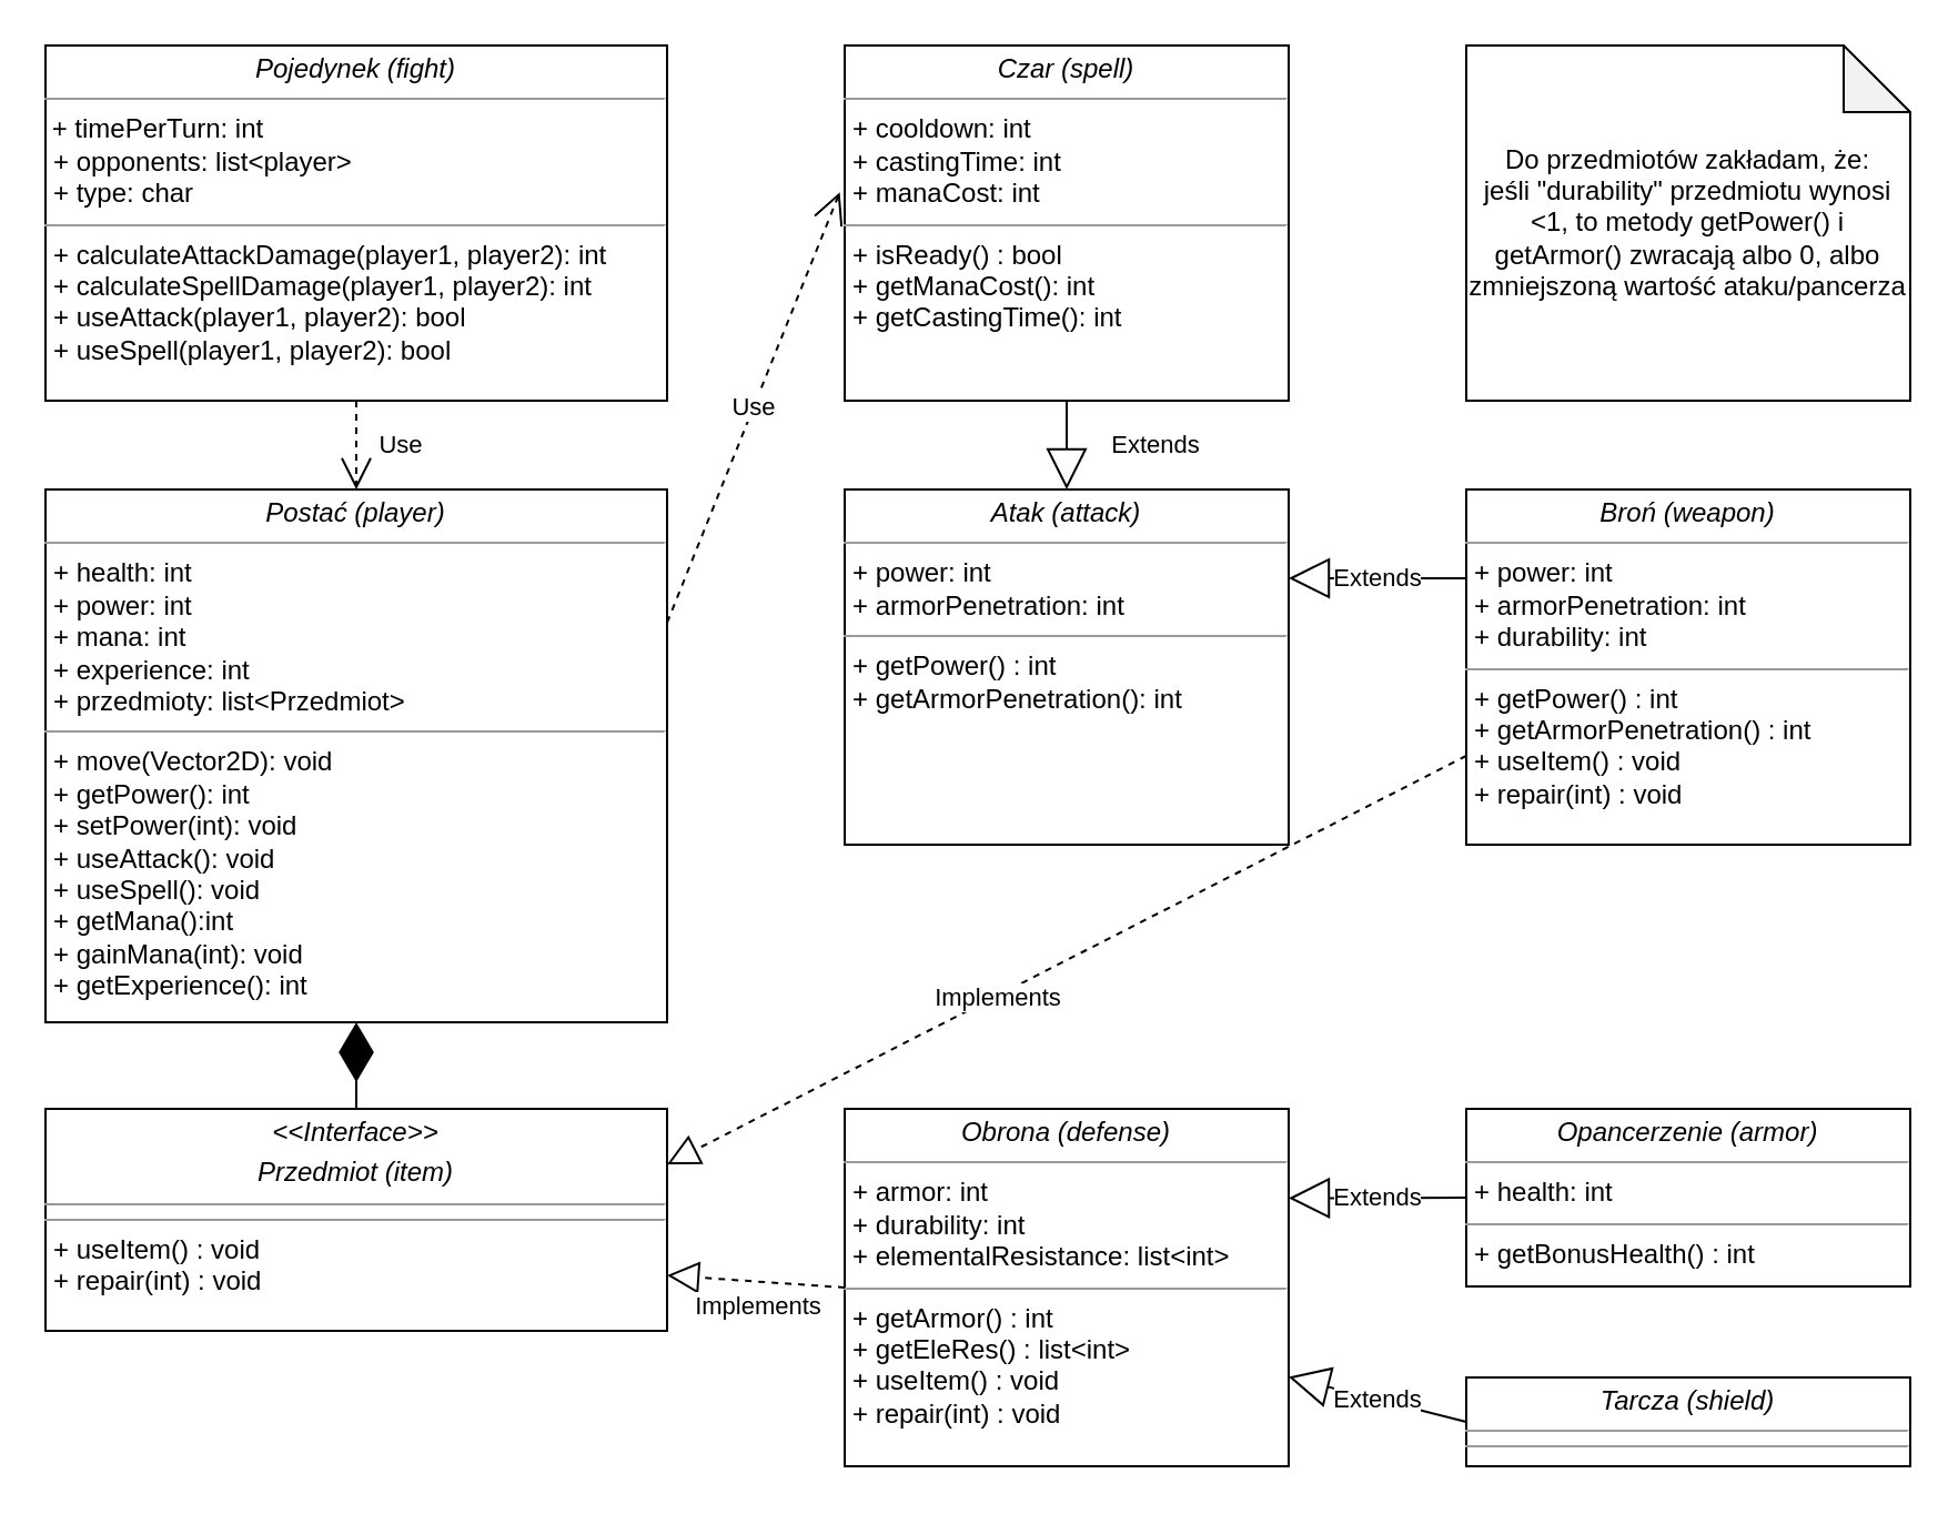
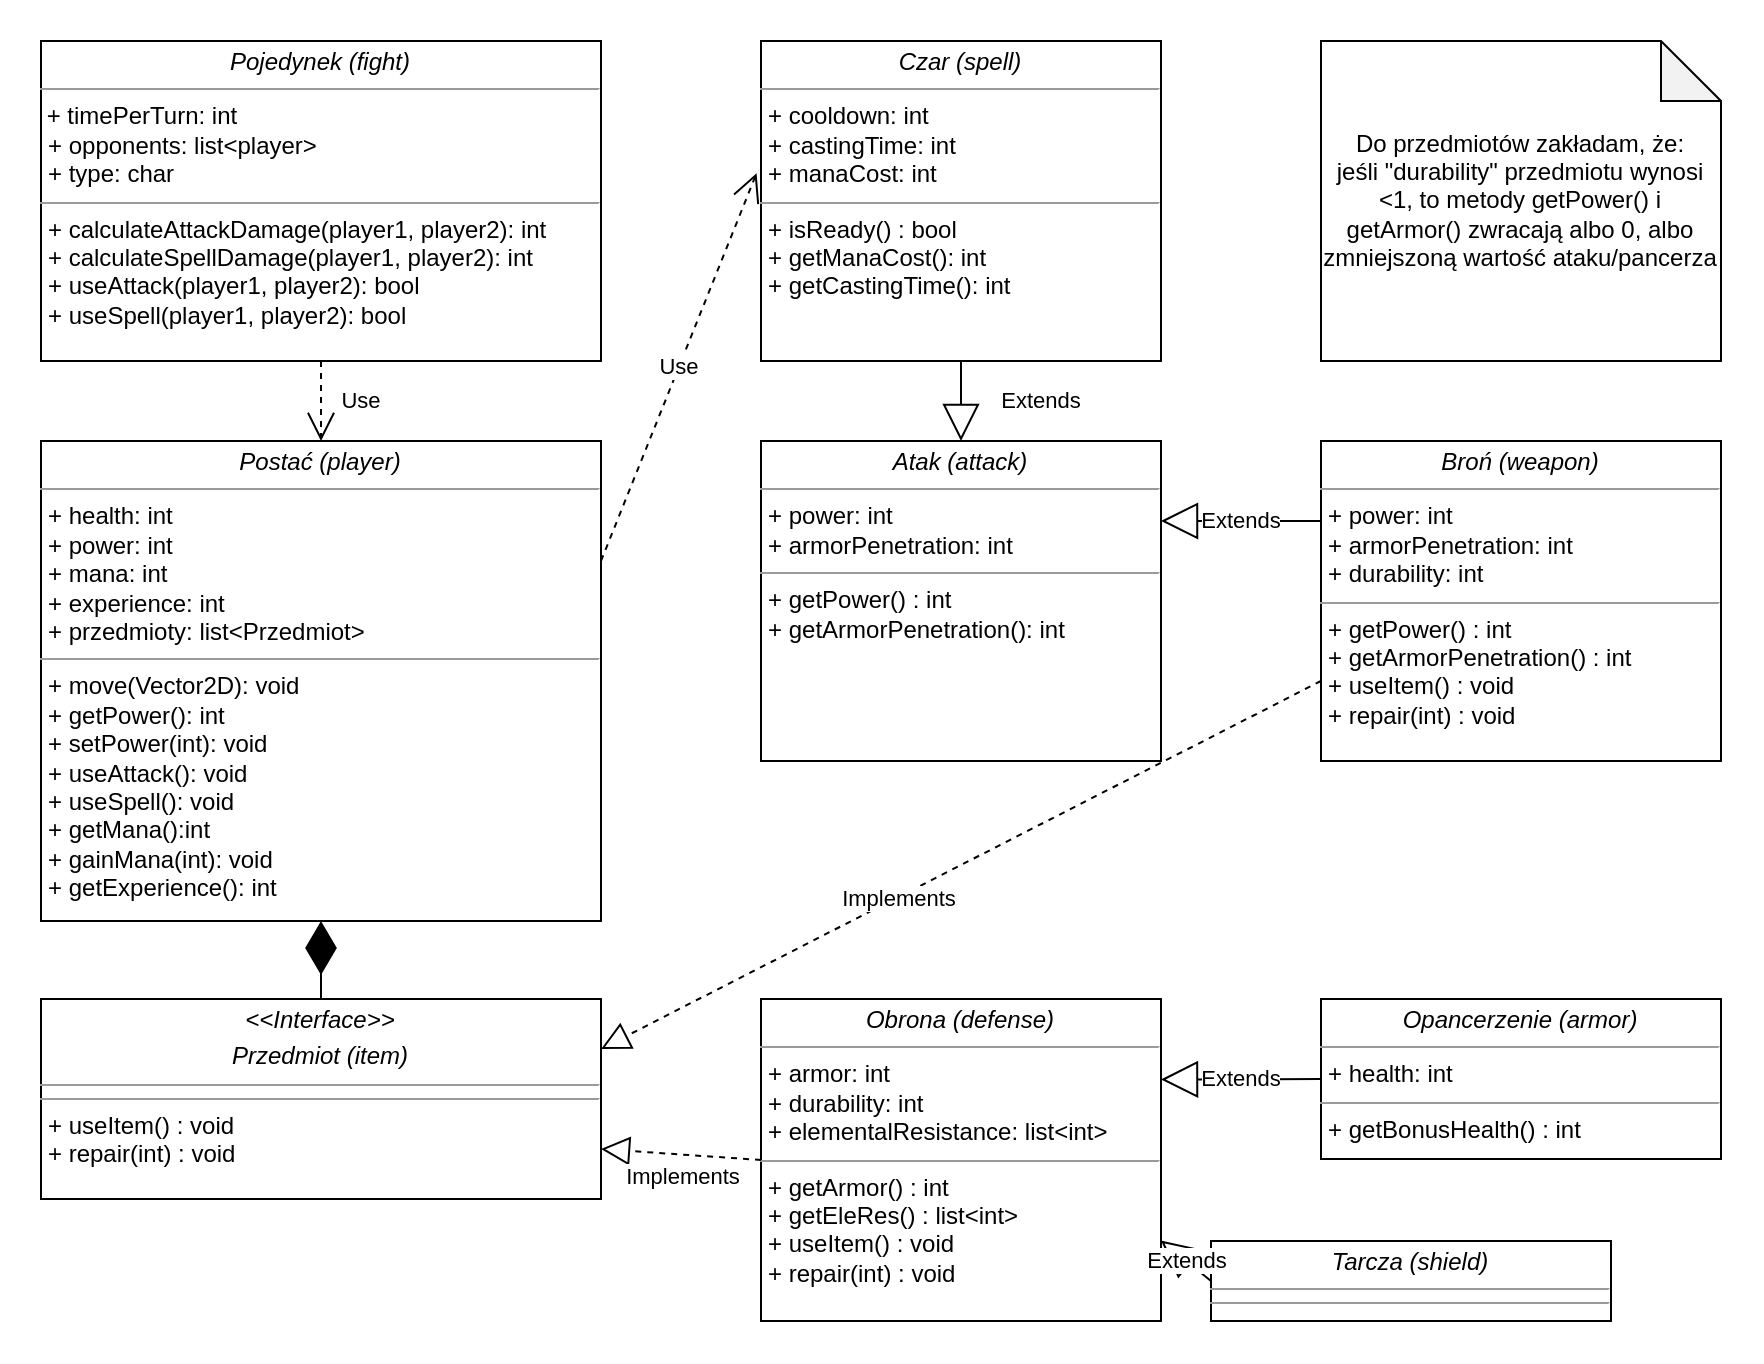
- <mxCell id="10" value="&lt;p style=&quot;margin: 0px ; margin-top: 4px ; text-align: center&quot;&gt;&lt;i&gt;Tarcza (shield)&lt;/i&gt;&lt;br&gt;&lt;/p&gt;&lt;hr size=&quot;1&quot;&gt;&lt;hr size=&quot;1&quot;&gt;" style="verticalAlign=top;align=left;overflow=fill;fontSize=12;fontFamily=Helvetica;html=1;rounded=0;shadow=0;comic=0;labelBackgroundColor=none;strokeWidth=1" parent="1" vertex="1"><mxGeometry x="660" y="620" width="200" height="40" as="geometry" /></mxCell>
+ <mxCell id="10" value="&lt;p style=&quot;margin: 0px ; margin-top: 4px ; text-align: center&quot;&gt;&lt;i&gt;Tarcza (shield)&lt;/i&gt;&lt;br&gt;&lt;/p&gt;&lt;hr size=&quot;1&quot;&gt;&lt;hr size=&quot;1&quot;&gt;" style="verticalAlign=top;align=left;overflow=fill;fontSize=12;fontFamily=Helvetica;html=1;rounded=0;shadow=0;comic=0;labelBackgroundColor=none;strokeWidth=1" parent="1" vertex="1"><mxGeometry x="605" y="620" width="200" height="40" as="geometry" /></mxCell>
